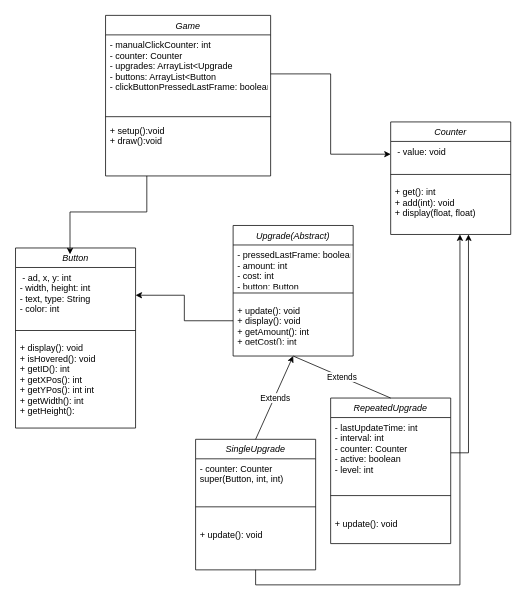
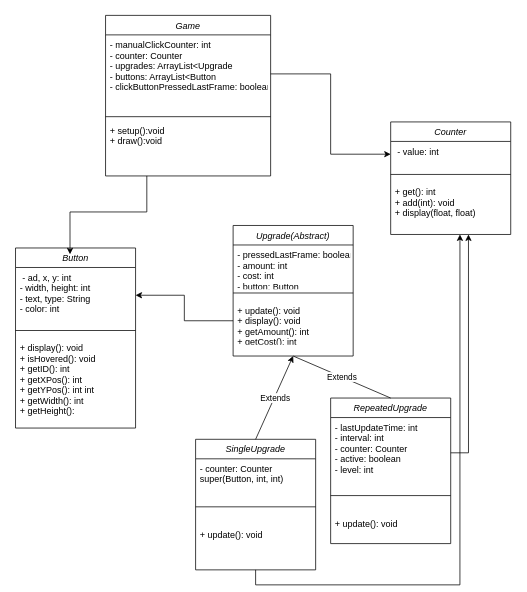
- <mxCell id="7" value=" - value: void" style="text;align=left;verticalAlign=top;spacingLeft=4;spacingRight=4;overflow=hidden;rotatable=0;points=[[0,0.5],[1,0.5]];portConstraint=eastwest;" parent="6" vertex="1"><mxGeometry y="26" width="160" height="34" as="geometry" /></mxCell>
+ <mxCell id="7" value=" - value: int" style="text;align=left;verticalAlign=top;spacingLeft=4;spacingRight=4;overflow=hidden;rotatable=0;points=[[0,0.5],[1,0.5]];portConstraint=eastwest;" parent="6" vertex="1"><mxGeometry y="26" width="160" height="34" as="geometry" /></mxCell>
